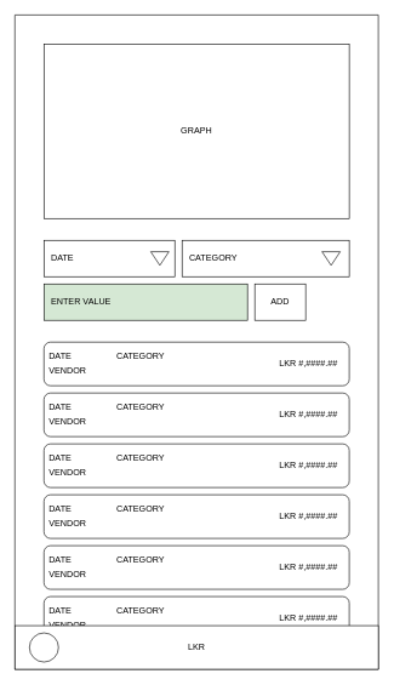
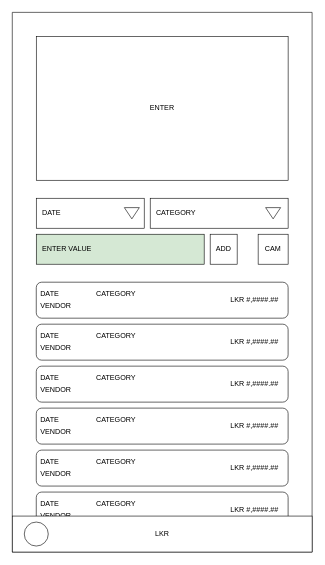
- <mxCell id="5" value="GRAPH" style="rounded=0;whiteSpace=wrap;html=1;" vertex="1" parent="2"><mxGeometry x="40" y="40" width="420" height="240" as="geometry" /></mxCell>
+ <mxCell id="5" value="ENTER" style="rounded=0;whiteSpace=wrap;html=1;" vertex="1" parent="2"><mxGeometry x="40" y="40" width="420" height="240" as="geometry" /></mxCell>
- <mxCell id="6" value="ADD" style="rounded=0;whiteSpace=wrap;html=1;" vertex="1" parent="2"><mxGeometry x="330" y="370" width="70" height="50" as="geometry" /></mxCell>
+ <mxCell id="6" value="ADD" style="rounded=0;whiteSpace=wrap;html=1;" vertex="1" parent="2"><mxGeometry x="330" y="370" width="45" height="50" as="geometry" /></mxCell>
+ <mxCell id="7" value="CAM" style="rounded=0;whiteSpace=wrap;html=1;" vertex="1" parent="2"><mxGeometry x="410" y="370" width="50" height="50" as="geometry" /></mxCell>
